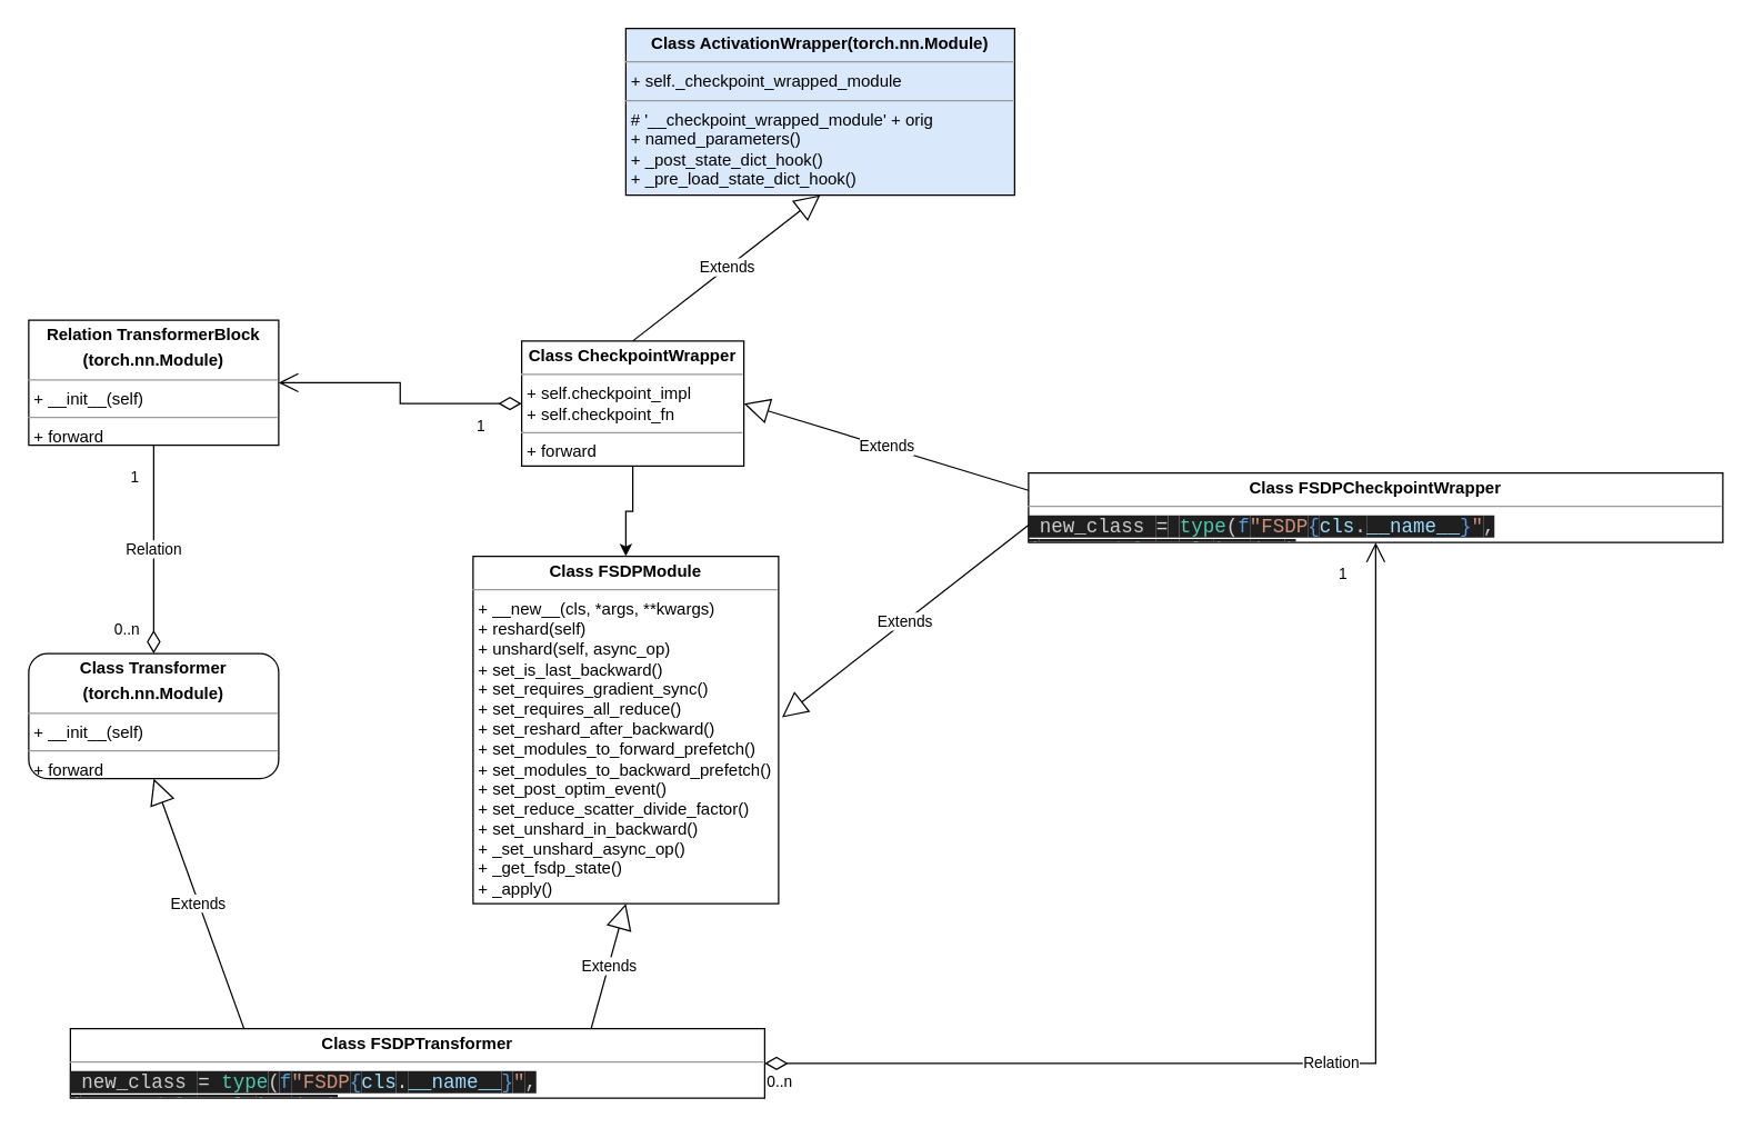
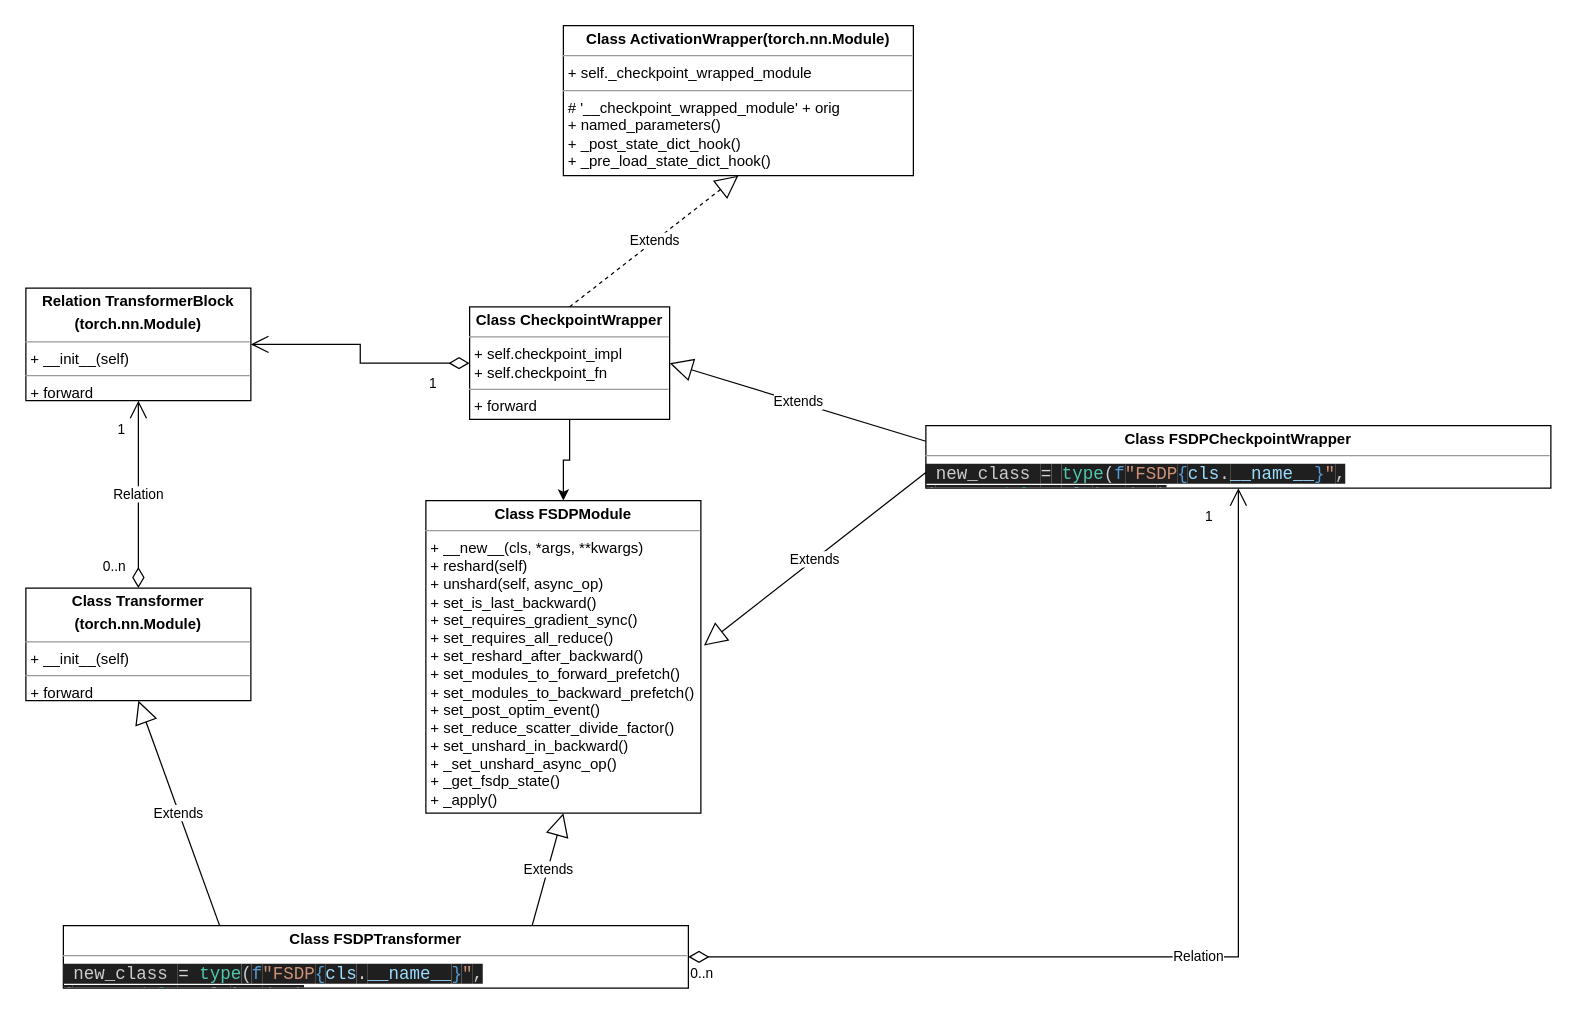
- <mxCell id="2" value="&lt;p style=&quot;margin:0px;margin-top:4px;text-align:center;&quot;&gt;&lt;b&gt;Class ActivationWrapper(torch.nn.Module)&lt;/b&gt;&lt;/p&gt;&lt;hr size=&quot;1&quot;&gt;&lt;p style=&quot;margin:0px;margin-left:4px;&quot;&gt;+ self._checkpoint_wrapped_module&lt;/p&gt;&lt;p style=&quot;margin:0px;margin-left:4px;&quot;&gt;&lt;/p&gt;&lt;hr size=&quot;1&quot;&gt;&lt;p style=&quot;margin:0px;margin-left:4px;&quot;&gt;# '__checkpoint_wrapped_module' + orig&lt;/p&gt;&lt;p style=&quot;margin:0px;margin-left:4px;&quot;&gt;+ named_parameters()&amp;nbsp;&amp;nbsp;&lt;/p&gt;&lt;p style=&quot;margin:0px;margin-left:4px;&quot;&gt;+ _post_state_dict_hook()&lt;/p&gt;&lt;p style=&quot;margin:0px;margin-left:4px;&quot;&gt;+ _pre_load_state_dict_hook()&lt;/p&gt;" style="verticalAlign=top;align=left;overflow=fill;html=1;whiteSpace=wrap;fillColor=#dae8fc;" vertex="1" parent="1"><mxGeometry x="450" y="20" width="280" height="120" as="geometry" /></mxCell>
+ <mxCell id="2" value="&lt;p style=&quot;margin:0px;margin-top:4px;text-align:center;&quot;&gt;&lt;b&gt;Class ActivationWrapper(torch.nn.Module)&lt;/b&gt;&lt;/p&gt;&lt;hr size=&quot;1&quot;&gt;&lt;p style=&quot;margin:0px;margin-left:4px;&quot;&gt;+ self._checkpoint_wrapped_module&lt;/p&gt;&lt;p style=&quot;margin:0px;margin-left:4px;&quot;&gt;&lt;/p&gt;&lt;hr size=&quot;1&quot;&gt;&lt;p style=&quot;margin:0px;margin-left:4px;&quot;&gt;# '__checkpoint_wrapped_module' + orig&lt;/p&gt;&lt;p style=&quot;margin:0px;margin-left:4px;&quot;&gt;+ named_parameters()&amp;nbsp;&amp;nbsp;&lt;/p&gt;&lt;p style=&quot;margin:0px;margin-left:4px;&quot;&gt;+ _post_state_dict_hook()&lt;/p&gt;&lt;p style=&quot;margin:0px;margin-left:4px;&quot;&gt;+ _pre_load_state_dict_hook()&lt;/p&gt;" style="verticalAlign=top;align=left;overflow=fill;html=1;whiteSpace=wrap;" vertex="1" parent="1"><mxGeometry x="450" y="20" width="280" height="120" as="geometry" /></mxCell>
- <mxCell id="5" value="Extends" style="endArrow=block;endSize=16;endFill=0;html=1;rounded=0;exitX=0.5;exitY=0;exitDx=0;exitDy=0;entryX=0.5;entryY=1;entryDx=0;entryDy=0;" edge="1" parent="1" source="4" target="2"><mxGeometry width="160" relative="1" as="geometry"><mxPoint x="480" y="210" as="sourcePoint" /><mxPoint x="640" y="210" as="targetPoint" /></mxGeometry></mxCell>
+ <mxCell id="5" value="Extends" style="endArrow=block;endSize=16;endFill=0;html=1;rounded=0;exitX=0.5;exitY=0;exitDx=0;exitDy=0;entryX=0.5;entryY=1;entryDx=0;entryDy=0;dashed=1;" edge="1" parent="1" source="4" target="2"><mxGeometry width="160" relative="1" as="geometry"><mxPoint x="480" y="210" as="sourcePoint" /><mxPoint x="640" y="210" as="targetPoint" /></mxGeometry></mxCell>
- <mxCell id="13" value="Relation" style="endArrow=none;html=1;endSize=12;startArrow=diamondThin;startSize=14;startFill=0;edgeStyle=orthogonalEdgeStyle;rounded=0;entryX=0.5;entryY=1;entryDx=0;entryDy=0;exitX=0.5;exitY=0;exitDx=0;exitDy=0;" edge="1" parent="1" source="11" target="6"><mxGeometry relative="1" as="geometry"><mxPoint x="240" y="280" as="sourcePoint" /><mxPoint x="400" y="280" as="targetPoint" /></mxGeometry></mxCell>
+ <mxCell id="13" value="Relation" style="endArrow=open;html=1;endSize=12;startArrow=diamondThin;startSize=14;startFill=0;edgeStyle=orthogonalEdgeStyle;rounded=0;entryX=0.5;entryY=1;entryDx=0;entryDy=0;exitX=0.5;exitY=0;exitDx=0;exitDy=0;" edge="1" parent="1" source="11" target="6"><mxGeometry relative="1" as="geometry"><mxPoint x="240" y="280" as="sourcePoint" /><mxPoint x="400" y="280" as="targetPoint" /></mxGeometry></mxCell>
- <mxCell id="11" value="&lt;p style=&quot;margin:0px;margin-top:4px;text-align:center;&quot;&gt;&lt;b&gt;Class Transformer&lt;/b&gt;&lt;/p&gt;&lt;p style=&quot;margin:0px;margin-top:4px;text-align:center;&quot;&gt;&lt;b&gt;(&lt;/b&gt;&lt;b style=&quot;background-color: initial;&quot;&gt;torch.nn.Module)&lt;/b&gt;&lt;/p&gt;&lt;p style=&quot;margin:0px;margin-top:4px;text-align:center;&quot;&gt;&lt;/p&gt;&lt;hr size=&quot;1&quot;&gt;&lt;p style=&quot;margin:0px;margin-left:4px;&quot;&gt;+ __init__(self)&lt;br&gt;&lt;/p&gt;&lt;hr size=&quot;1&quot;&gt;&lt;p style=&quot;margin:0px;margin-left:4px;&quot;&gt;+ forward&lt;/p&gt;" style="verticalAlign=top;align=left;overflow=fill;html=1;whiteSpace=wrap;rounded=1;" vertex="1" parent="1"><mxGeometry x="20" y="470" width="180" height="90" as="geometry" /></mxCell>
+ <mxCell id="11" value="&lt;p style=&quot;margin:0px;margin-top:4px;text-align:center;&quot;&gt;&lt;b&gt;Class Transformer&lt;/b&gt;&lt;/p&gt;&lt;p style=&quot;margin:0px;margin-top:4px;text-align:center;&quot;&gt;&lt;b&gt;(&lt;/b&gt;&lt;b style=&quot;background-color: initial;&quot;&gt;torch.nn.Module)&lt;/b&gt;&lt;/p&gt;&lt;p style=&quot;margin:0px;margin-top:4px;text-align:center;&quot;&gt;&lt;/p&gt;&lt;hr size=&quot;1&quot;&gt;&lt;p style=&quot;margin:0px;margin-left:4px;&quot;&gt;+ __init__(self)&lt;br&gt;&lt;/p&gt;&lt;hr size=&quot;1&quot;&gt;&lt;p style=&quot;margin:0px;margin-left:4px;&quot;&gt;+ forward&lt;/p&gt;" style="verticalAlign=top;align=left;overflow=fill;html=1;whiteSpace=wrap;" vertex="1" parent="1"><mxGeometry x="20" y="470" width="180" height="90" as="geometry" /></mxCell>
